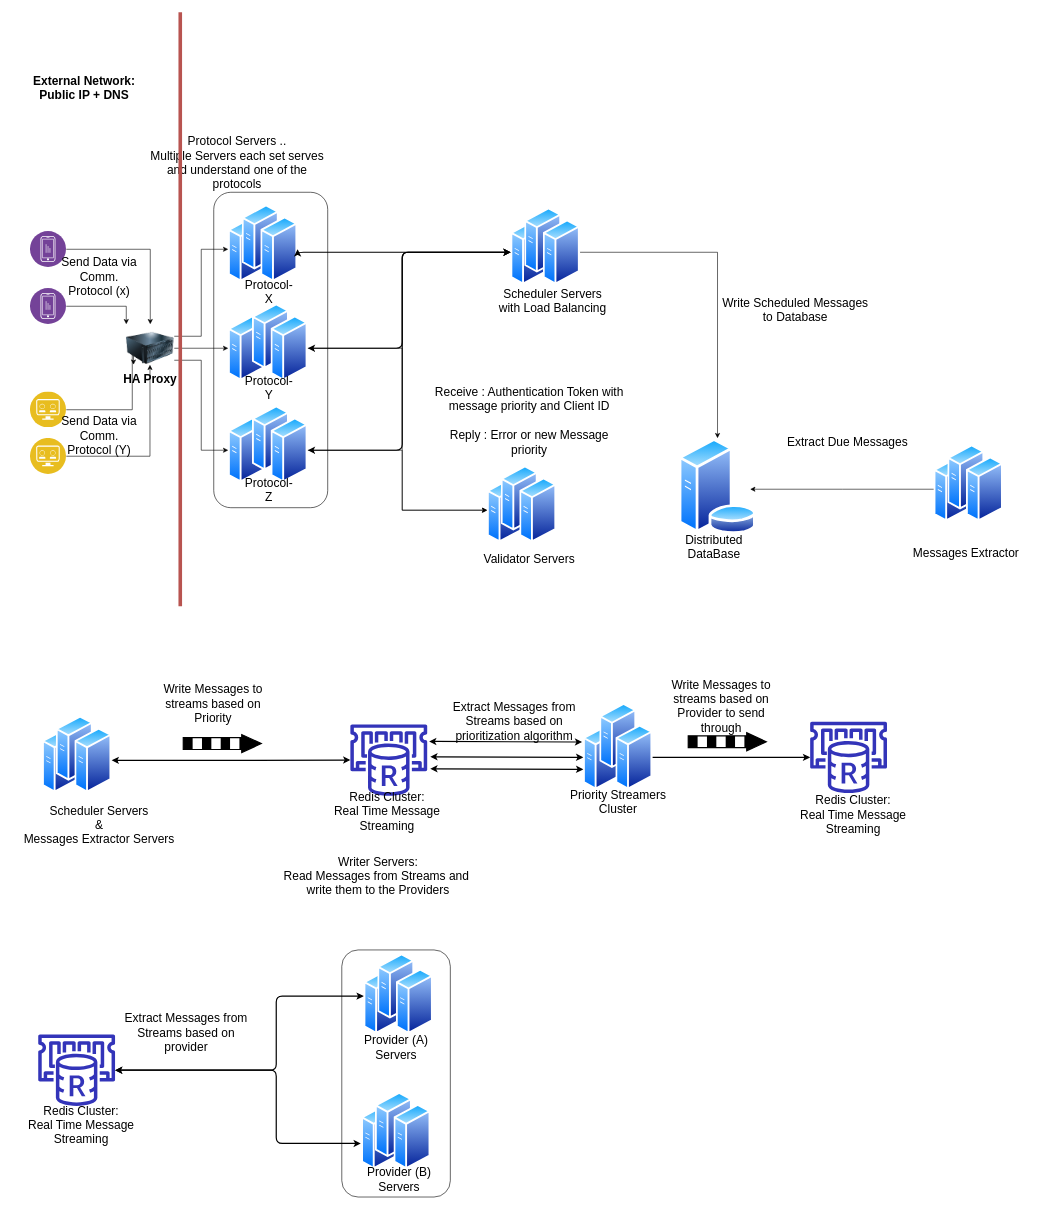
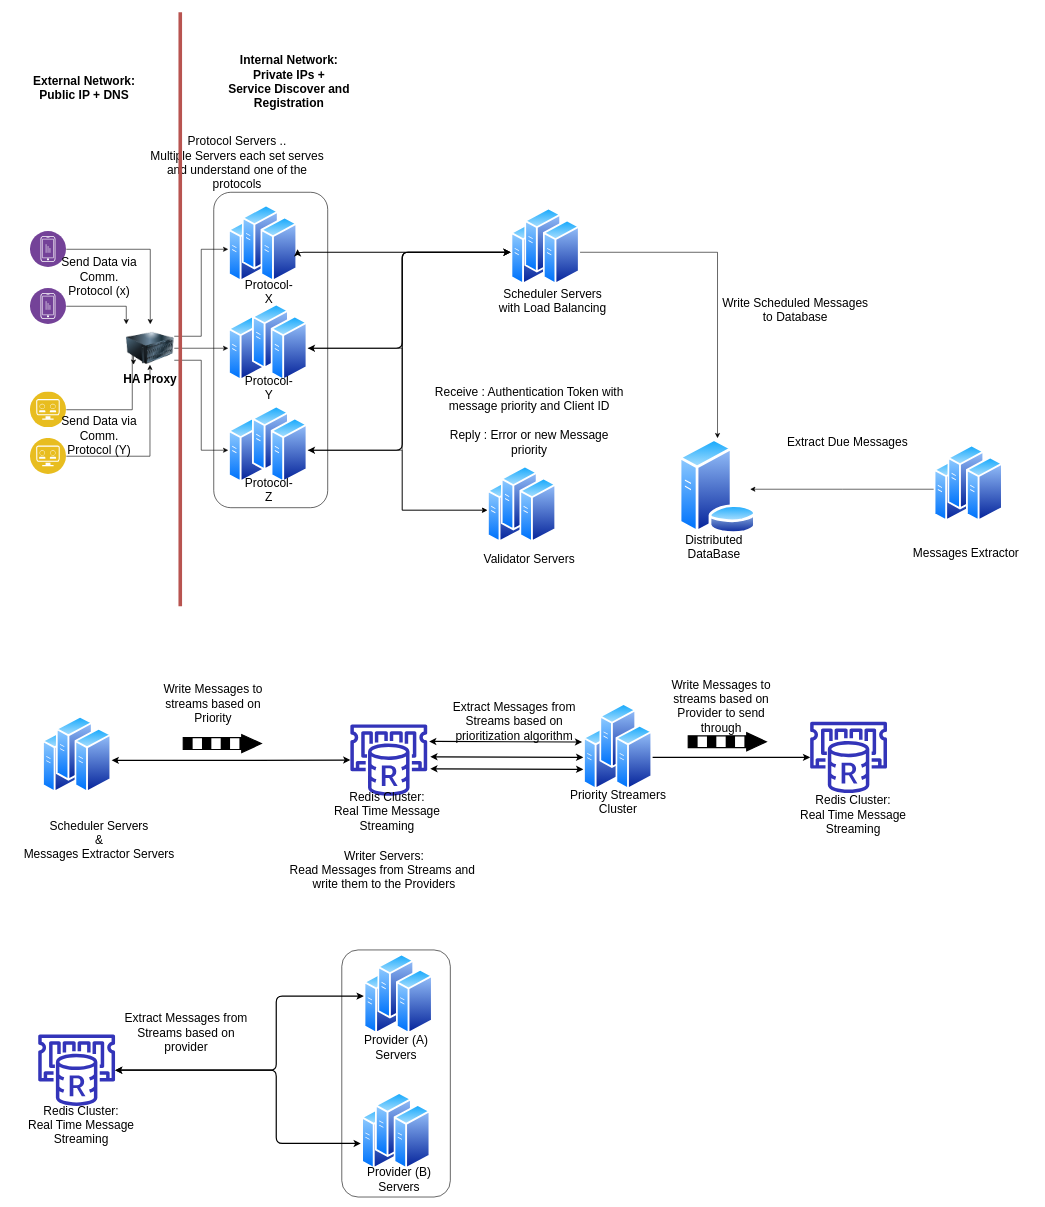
+ <mxCell id="36" value="&lt;b style=&quot;font-size: 20px;&quot;&gt;Internal Network:&lt;br style=&quot;font-size: 20px;&quot;&gt;Private IPs + &lt;br style=&quot;font-size: 20px;&quot;&gt;Service Discover and Registration&lt;/b&gt;" style="text;html=1;strokeColor=none;fillColor=none;align=center;verticalAlign=middle;whiteSpace=wrap;rounded=0;fontSize=20;" parent="1" vertex="1"><mxGeometry x="374.1" y="80" width="215.4" height="110" as="geometry" /></mxCell>
- <mxCell id="48" value="&lt;font style=&quot;font-size: 20px&quot;&gt;Scheduler Servers&lt;br&gt;&amp;amp;&lt;br&gt;Messages Extractor Servers&lt;br&gt;&lt;/font&gt;" style="text;html=1;strokeColor=none;fillColor=none;align=center;verticalAlign=middle;whiteSpace=wrap;rounded=0;fontSize=20;" parent="1" vertex="1"><mxGeometry y="1334" width="290" height="80" as="geometry" x="20" /></mxCell>
+ <mxCell id="48" value="&lt;font style=&quot;font-size: 20px&quot;&gt;Scheduler Servers&lt;br&gt;&amp;amp;&lt;br&gt;Messages Extractor Servers&lt;br&gt;&lt;/font&gt;" style="text;html=1;strokeColor=none;fillColor=none;align=center;verticalAlign=middle;whiteSpace=wrap;rounded=0;fontSize=20;" parent="1" vertex="1"><mxGeometry x="20" y="1359" width="290" height="80" as="geometry" /></mxCell>
- <mxCell id="70" value="&lt;font style=&quot;font-size: 20px;&quot;&gt;Writer Servers:&lt;br style=&quot;font-size: 20px;&quot;&gt;Read Messages from Streams and&amp;nbsp;&lt;br style=&quot;font-size: 20px;&quot;&gt;write them to the Providers&lt;/font&gt;" style="text;html=1;strokeColor=none;fillColor=none;align=center;verticalAlign=middle;whiteSpace=wrap;rounded=0;fontSize=20;" parent="1" vertex="1"><mxGeometry x="470" y="1414" width="320" height="90" as="geometry" /></mxCell>
+ <mxCell id="70" value="&lt;font style=&quot;font-size: 20px;&quot;&gt;Writer Servers:&lt;br style=&quot;font-size: 20px;&quot;&gt;Read Messages from Streams and&amp;nbsp;&lt;br style=&quot;font-size: 20px;&quot;&gt;write them to the Providers&lt;/font&gt;" style="text;html=1;strokeColor=none;fillColor=none;align=center;verticalAlign=middle;whiteSpace=wrap;rounded=0;fontSize=20;" parent="1" vertex="1"><mxGeometry x="480" y="1404" width="320" height="90" as="geometry" /></mxCell>
